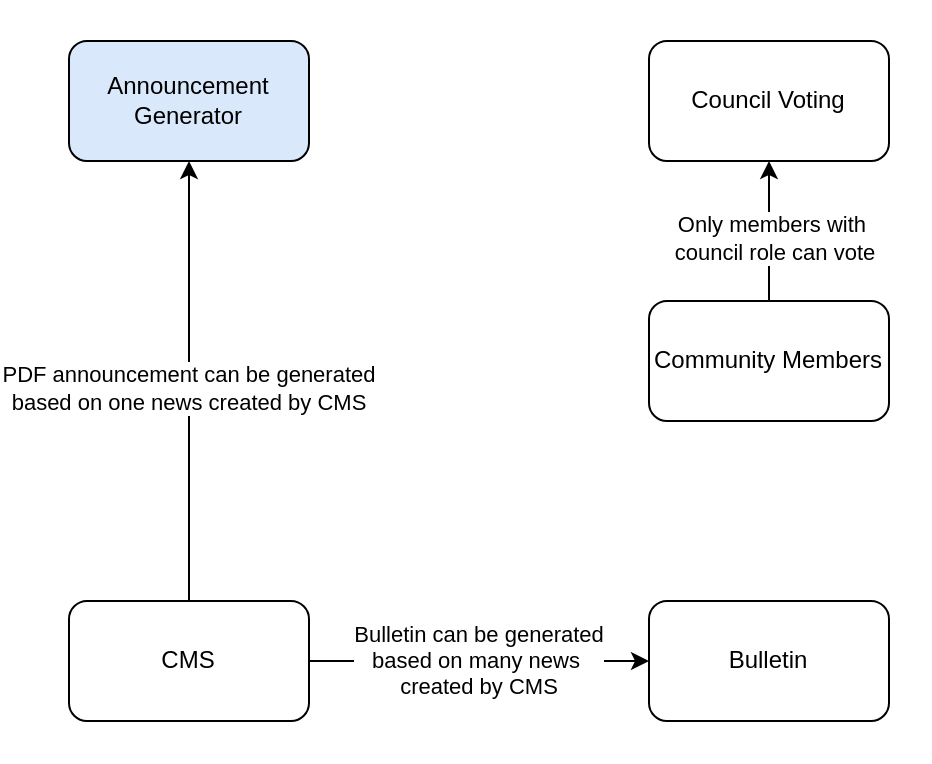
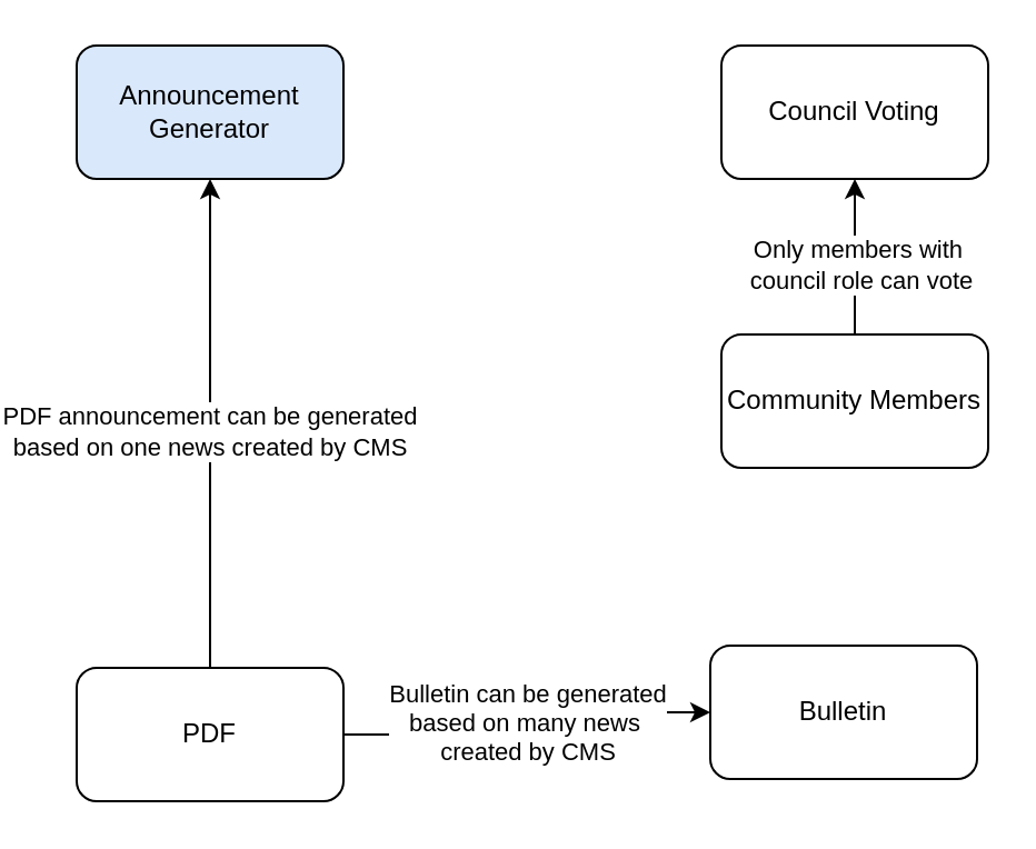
- <mxCell id="11" value="CMS" style="rounded=1;whiteSpace=wrap;html=1;" vertex="1" parent="1"><mxGeometry x="20" y="300" width="120" height="60" as="geometry" /></mxCell>
+ <mxCell id="11" value="PDF" style="rounded=1;whiteSpace=wrap;html=1;" vertex="1" parent="1"><mxGeometry x="20" y="300" width="120" height="60" as="geometry" /></mxCell>
- <mxCell id="3" value="Bulletin" style="rounded=1;whiteSpace=wrap;html=1;" vertex="1" parent="1"><mxGeometry x="310" y="300" width="120" height="60" as="geometry" /></mxCell>
+ <mxCell id="3" value="Bulletin" style="rounded=1;whiteSpace=wrap;html=1;" vertex="1" parent="1"><mxGeometry x="305" y="290" width="120" height="60" as="geometry" /></mxCell>
